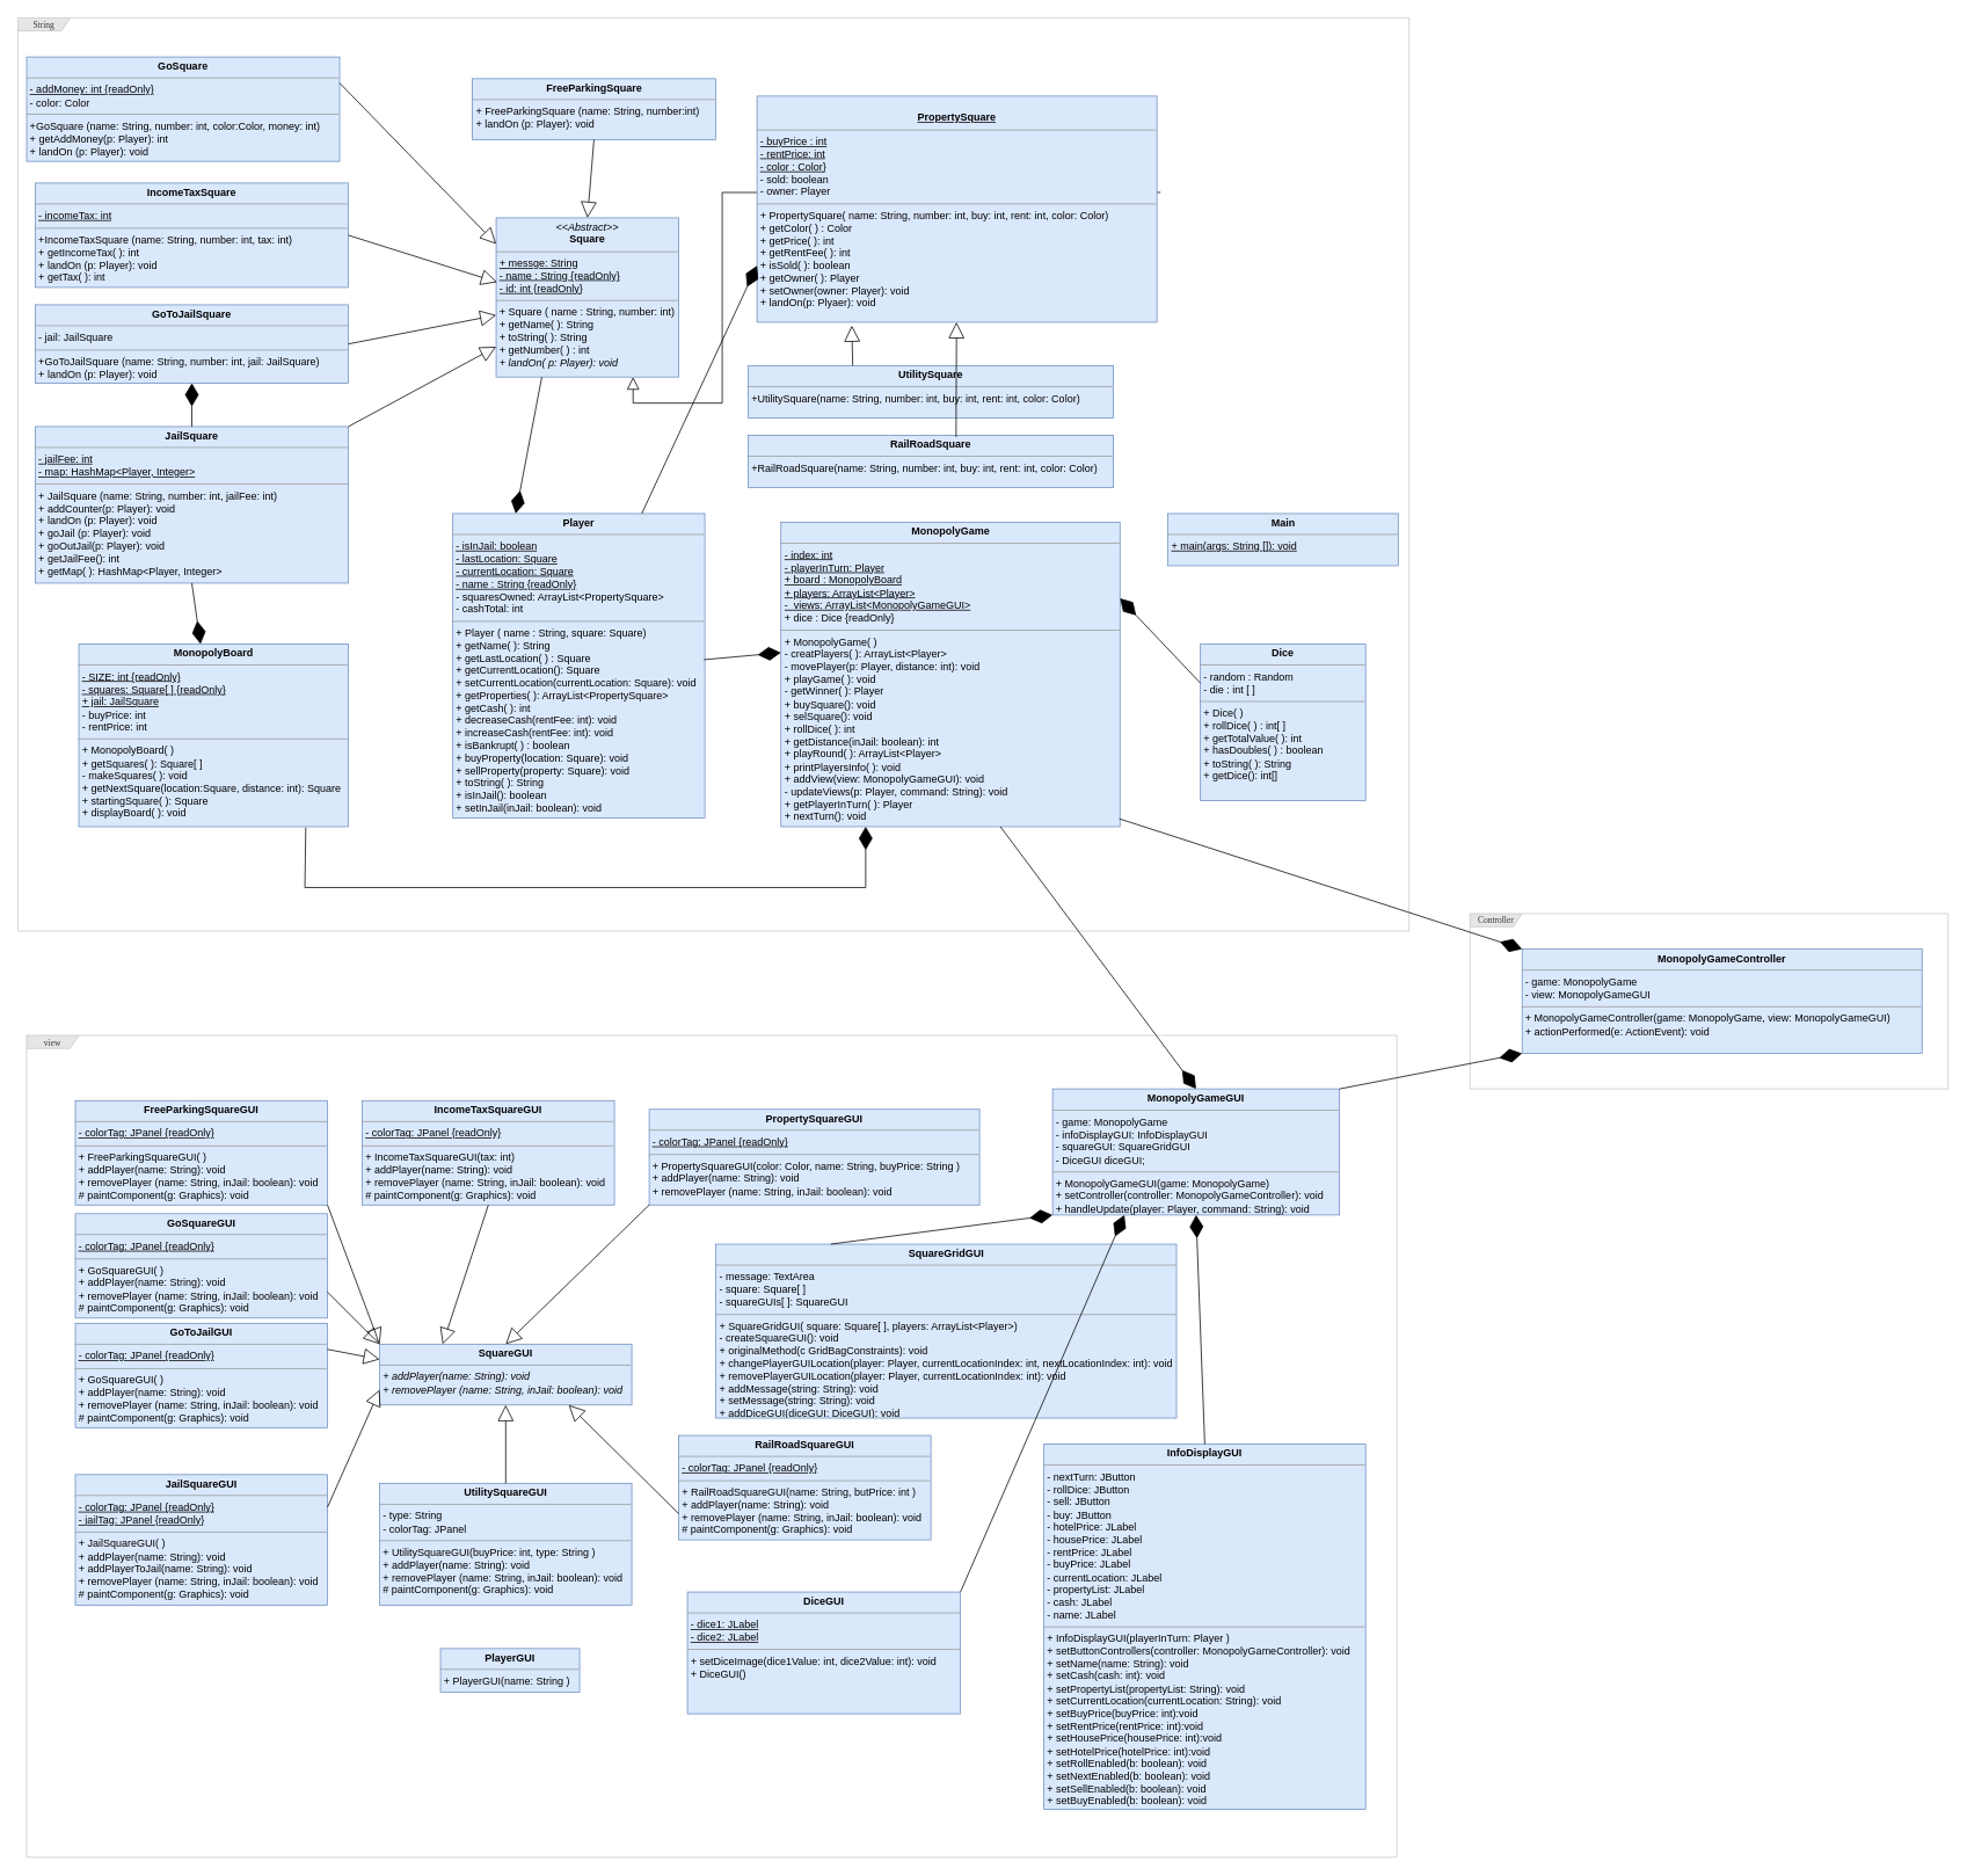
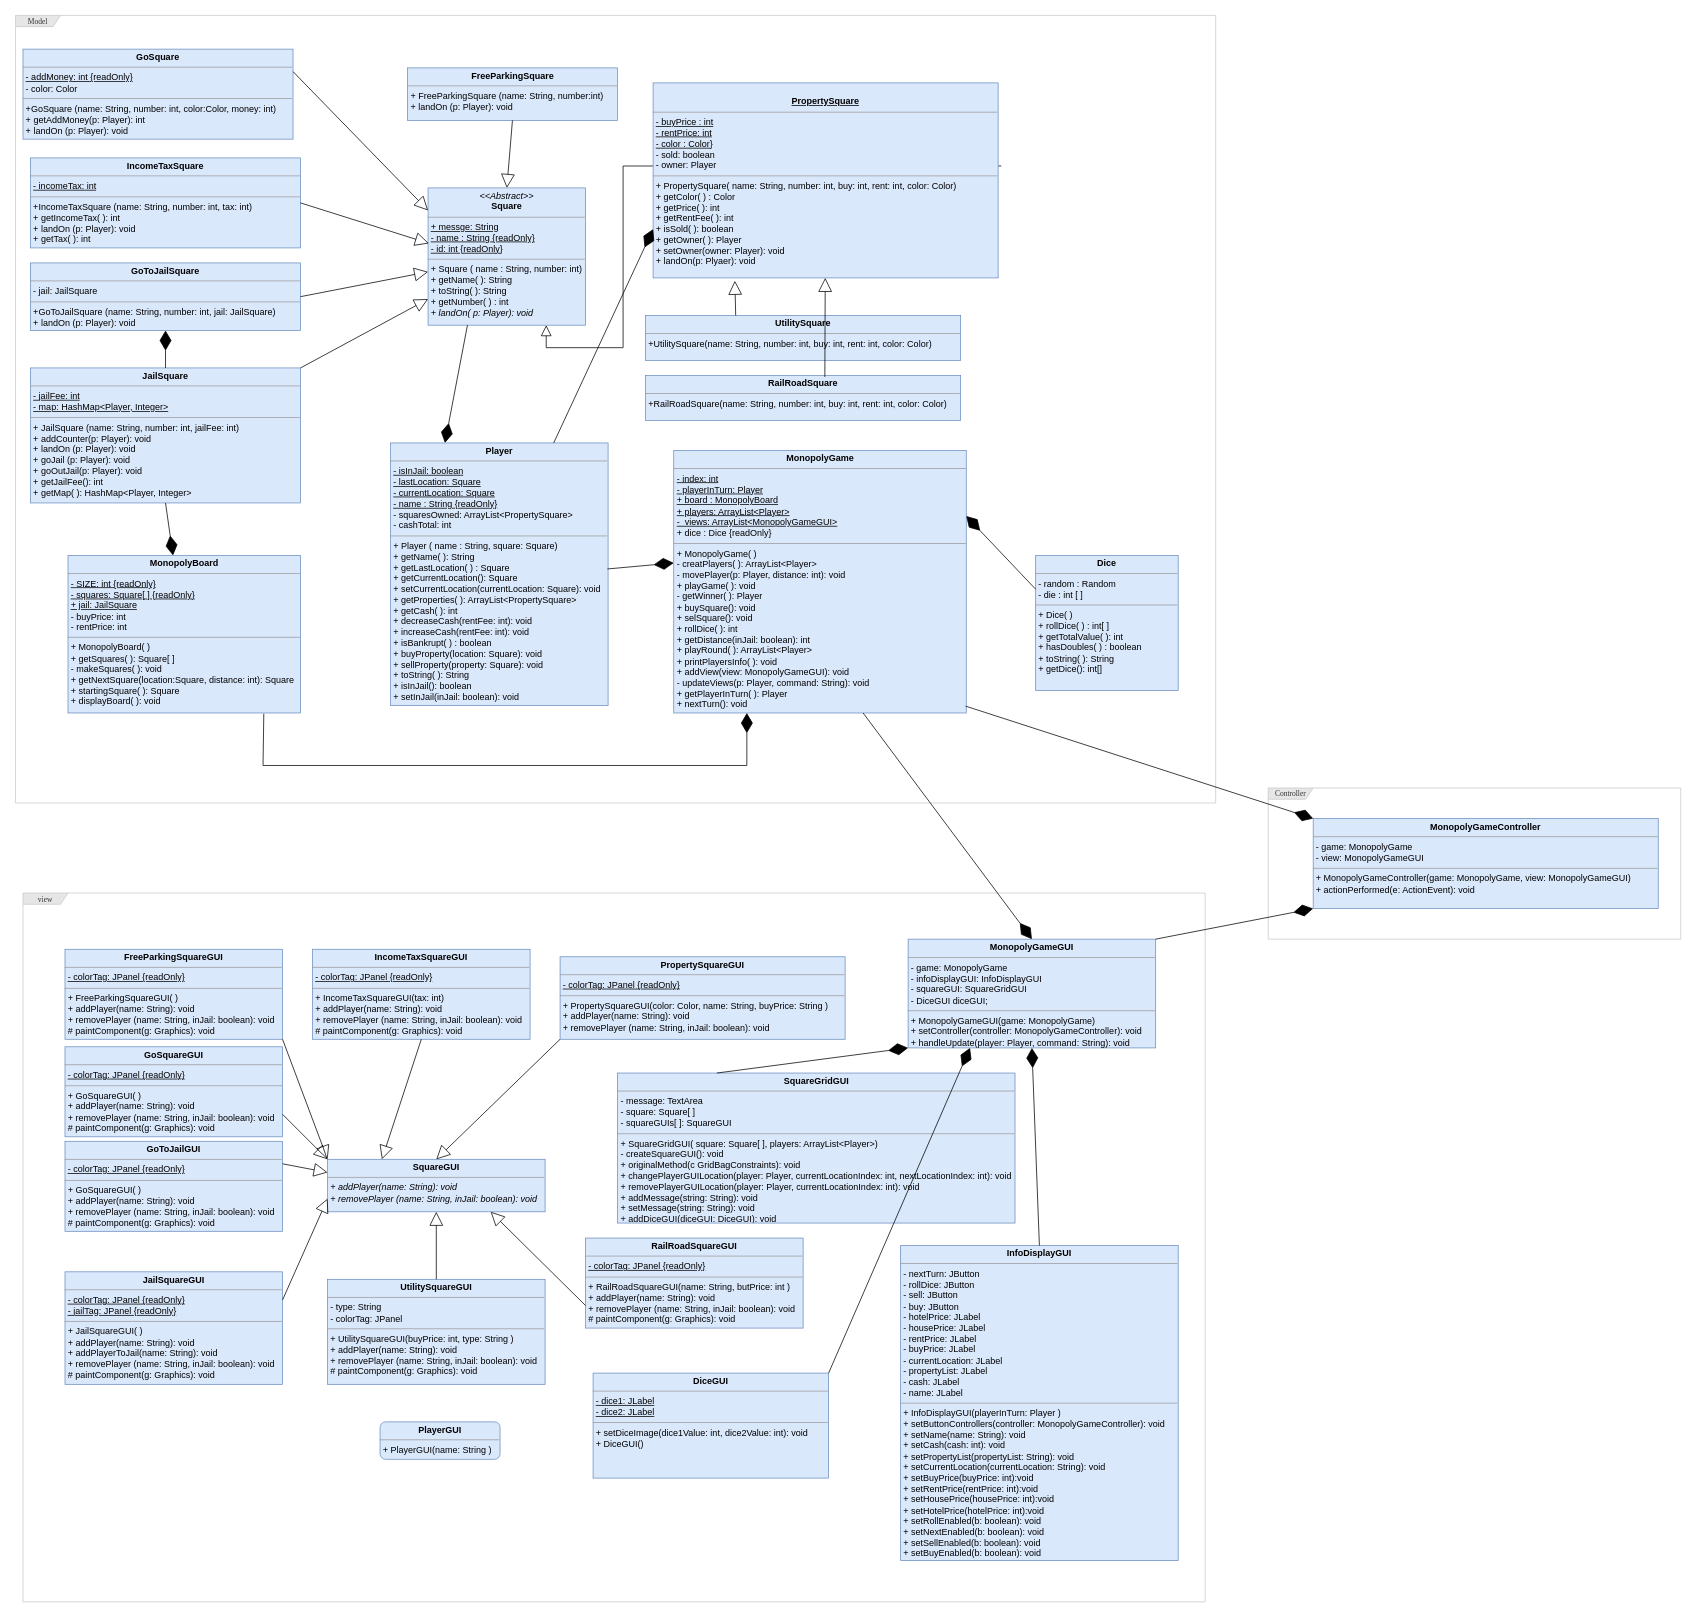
- <mxCell id="2" value="String" style="shape=umlFrame;whiteSpace=wrap;html=1;rounded=0;shadow=0;comic=0;labelBackgroundColor=none;strokeWidth=1;fontFamily=Verdana;fontSize=10;align=center;fillColor=#E6E6E6;fontColor=#333333;strokeColor=#C9C9C9;width=60;height=15;" parent="1" vertex="1"><mxGeometry x="20" y="20" width="1600" height="1050" as="geometry" /></mxCell>
+ <mxCell id="2" value="Model" style="shape=umlFrame;whiteSpace=wrap;html=1;rounded=0;shadow=0;comic=0;labelBackgroundColor=none;strokeWidth=1;fontFamily=Verdana;fontSize=10;align=center;fillColor=#E6E6E6;fontColor=#333333;strokeColor=#C9C9C9;width=60;height=15;" parent="1" vertex="1"><mxGeometry x="20" y="20" width="1600" height="1050" as="geometry" /></mxCell>
- <mxCell id="19" value="&lt;p style=&quot;margin: 0px ; margin-top: 4px ; text-align: center&quot;&gt;&lt;b&gt;Main&lt;/b&gt;&lt;br&gt;&lt;/p&gt;&lt;hr size=&quot;1&quot;&gt;&lt;p style=&quot;margin: 0px ; margin-left: 4px&quot;&gt;&lt;span&gt;&lt;u&gt;+ main(args: String []): void&lt;/u&gt;&lt;/span&gt;&lt;br&gt;&lt;/p&gt;" style="verticalAlign=top;align=left;overflow=fill;fontSize=12;fontFamily=Helvetica;html=1;fillColor=#dae8fc;strokeColor=#6c8ebf;" parent="1" vertex="1"><mxGeometry x="1342.5" y="590" width="265" height="60" as="geometry" /></mxCell>
- <mxCell id="42" value="&lt;p style=&quot;margin: 0px ; margin-top: 4px ; text-align: center&quot;&gt;&lt;b&gt;PlayerGUI&lt;/b&gt;&lt;/p&gt;&lt;hr size=&quot;1&quot;&gt;&lt;p style=&quot;margin: 0px ; margin-left: 4px&quot;&gt;+ PlayerGUI(name: String )&lt;/p&gt;" style="verticalAlign=top;align=left;overflow=fill;fontSize=12;fontFamily=Helvetica;html=1;fillColor=#dae8fc;strokeColor=#6c8ebf;" vertex="1" parent="1"><mxGeometry x="506" y="1895" width="160" height="50" as="geometry" /></mxCell>
+ <mxCell id="42" value="&lt;p style=&quot;margin: 0px ; margin-top: 4px ; text-align: center&quot;&gt;&lt;b&gt;PlayerGUI&lt;/b&gt;&lt;/p&gt;&lt;hr size=&quot;1&quot;&gt;&lt;p style=&quot;margin: 0px ; margin-left: 4px&quot;&gt;+ PlayerGUI(name: String )&lt;/p&gt;" style="verticalAlign=top;align=left;overflow=fill;fontSize=12;fontFamily=Helvetica;html=1;fillColor=#dae8fc;strokeColor=#6c8ebf;rounded=1;" vertex="1" parent="1"><mxGeometry x="506" y="1895" width="160" height="50" as="geometry" /></mxCell>
